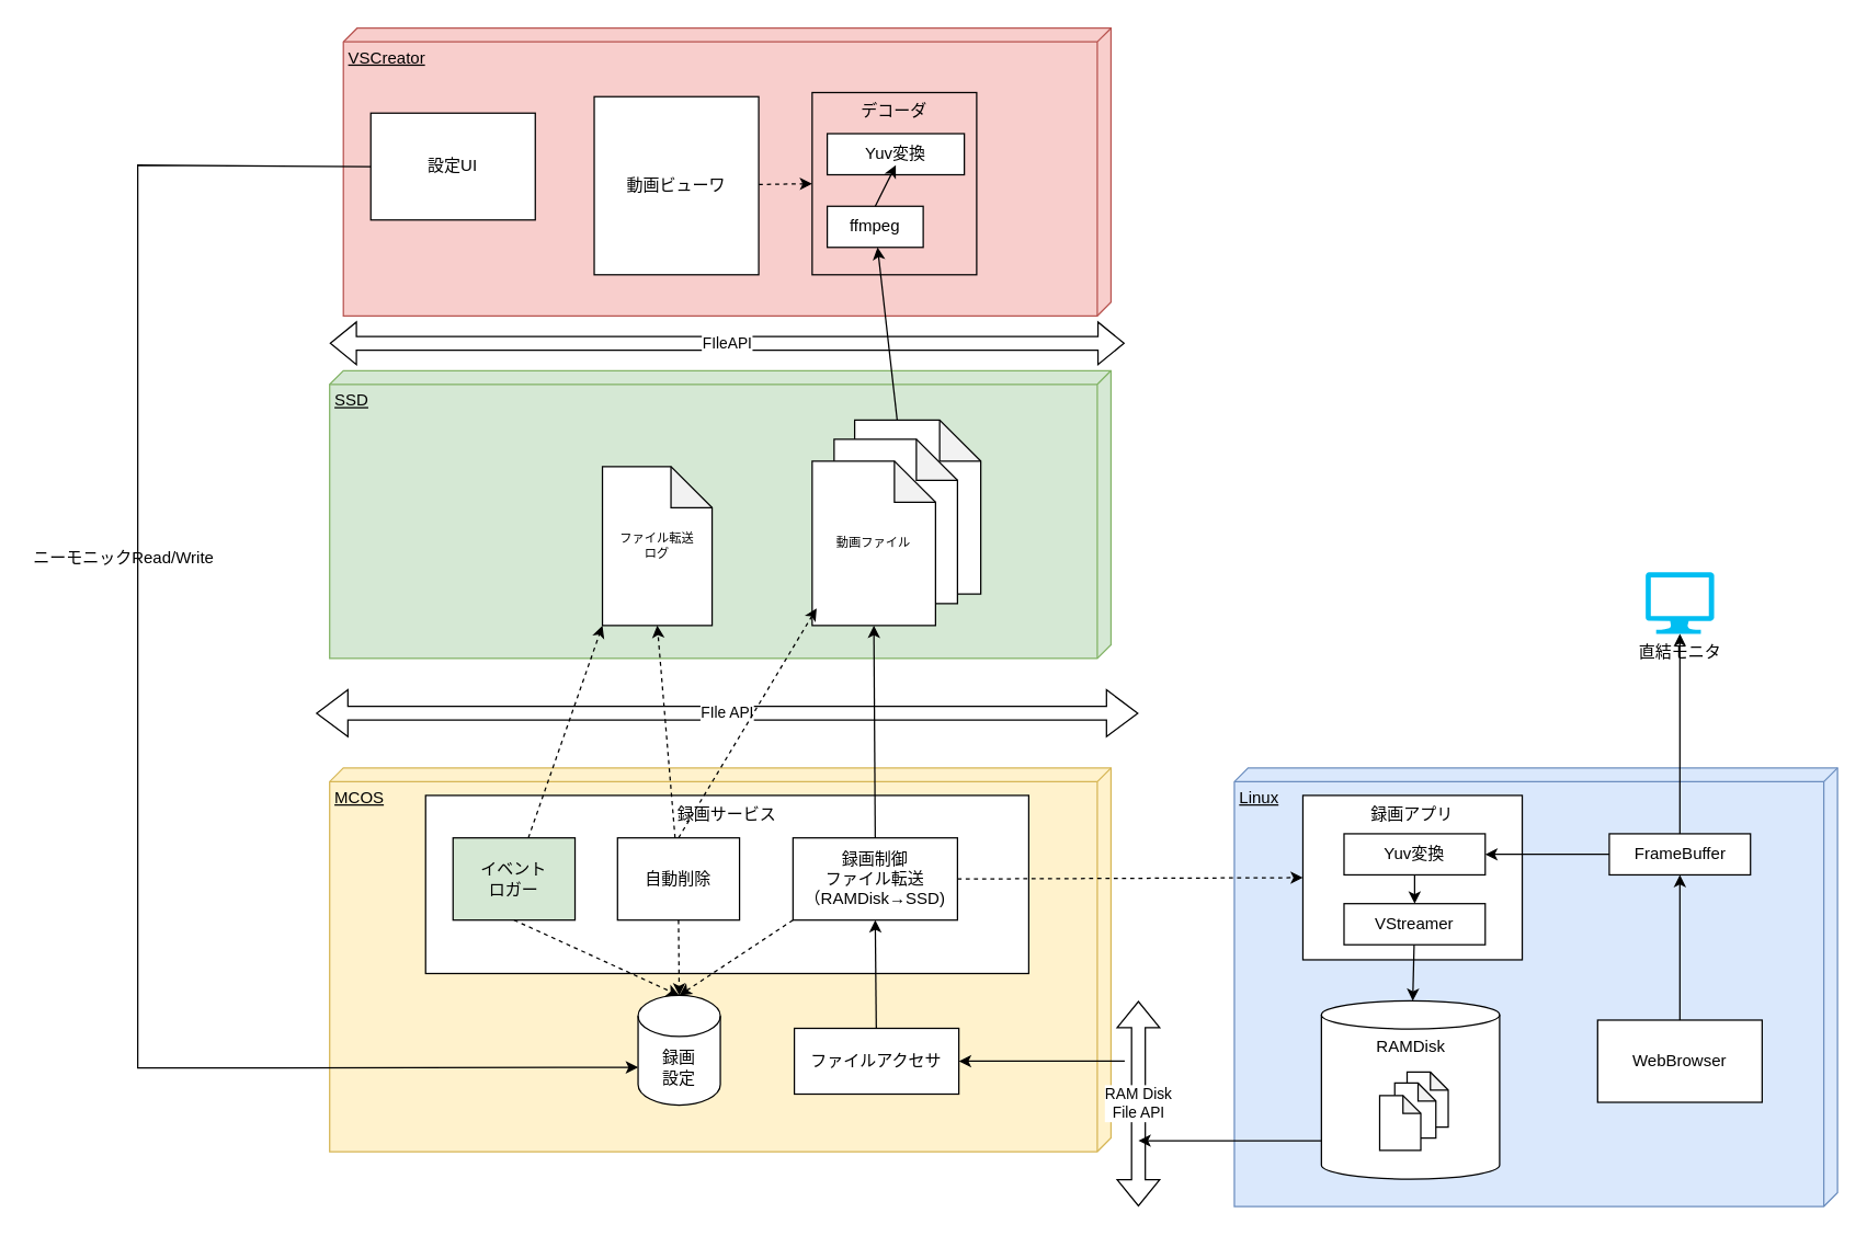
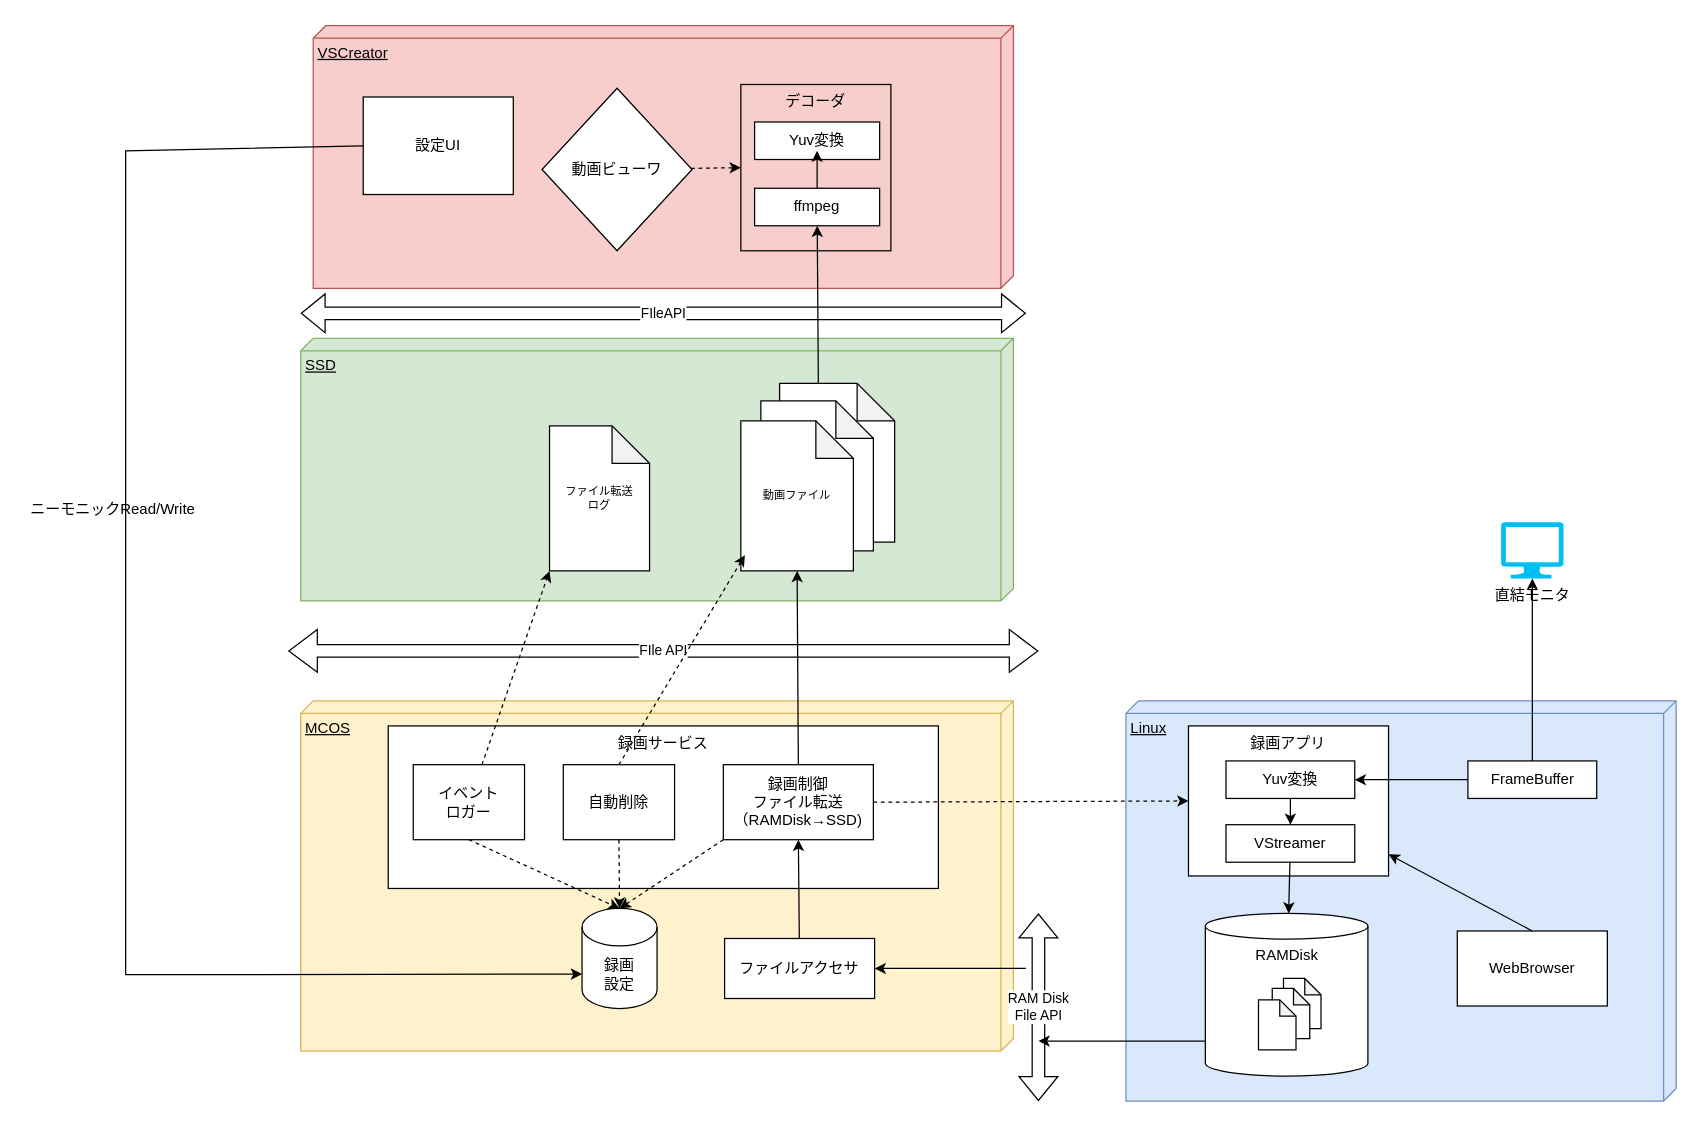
- <mxCell id="14" value="設定UI" style="rounded=0;whiteSpace=wrap;html=1;" vertex="1" parent="1"><mxGeometry x="270" y="82" width="120" height="78" as="geometry" /></mxCell>
+ <mxCell id="14" value="設定UI" style="rounded=0;whiteSpace=wrap;html=1;" vertex="1" parent="1"><mxGeometry x="290" y="77" width="120" height="78" as="geometry" /></mxCell>
- <mxCell id="13" value="動画ビューワ" style="rounded=0;whiteSpace=wrap;html=1;" vertex="1" parent="1"><mxGeometry x="433" y="70" width="120" height="130" as="geometry" /></mxCell>
+ <mxCell id="13" value="動画ビューワ" style="rhombus;whiteSpace=wrap;html=1;" vertex="1" parent="1"><mxGeometry x="433" y="70" width="120" height="130" as="geometry" /></mxCell>
- <mxCell id="46" value="ffmpeg" style="rounded=0;whiteSpace=wrap;html=1;" vertex="1" parent="1"><mxGeometry x="603" y="150" width="70" height="30" as="geometry" /></mxCell>
+ <mxCell id="46" value="ffmpeg" style="rounded=0;whiteSpace=wrap;html=1;" vertex="1" parent="1"><mxGeometry x="603" y="150" width="100" height="30" as="geometry" /></mxCell>
- <mxCell id="41" value="" style="endArrow=classic;html=1;rounded=0;dashed=1;entryX=0.5;entryY=1;entryDx=0;entryDy=0;entryPerimeter=0;" edge="1" parent="1" source="40" target="10"><mxGeometry width="50" height="50" relative="1" as="geometry"><mxPoint x="588" y="676" as="sourcePoint" /><mxPoint x="340" y="763" as="targetPoint" /></mxGeometry></mxCell>
- <mxCell id="42" value="イベント&lt;div&gt;ロガー&lt;/div&gt;" style="rounded=0;whiteSpace=wrap;html=1;fillColor=#d5e8d4;" vertex="1" parent="1"><mxGeometry x="330" y="611" width="89" height="60" as="geometry" /></mxCell>
+ <mxCell id="42" value="イベント&lt;div&gt;ロガー&lt;/div&gt;" style="rounded=0;whiteSpace=wrap;html=1;" vertex="1" parent="1"><mxGeometry x="330" y="611" width="89" height="60" as="geometry" /></mxCell>
- <mxCell id="28" value="" style="endArrow=classic;html=1;rounded=0;entryX=0.5;entryY=1;entryDx=0;entryDy=0;exitX=0.5;exitY=0;exitDx=0;exitDy=0;" edge="1" parent="1" source="19" target="21"><mxGeometry width="50" height="50" relative="1" as="geometry"><mxPoint x="1220" y="746" as="sourcePoint" /><mxPoint x="1270" y="716" as="targetPoint" /></mxGeometry></mxCell>
+ <mxCell id="28" value="" style="endArrow=classic;html=1;rounded=0;exitX=0.5;exitY=0;exitDx=0;exitDy=0;" edge="1" parent="1" source="19" target="5"><mxGeometry width="50" height="50" relative="1" as="geometry"><mxPoint x="1220" y="746" as="sourcePoint" /><mxPoint x="1270" y="716" as="targetPoint" /></mxGeometry></mxCell>
